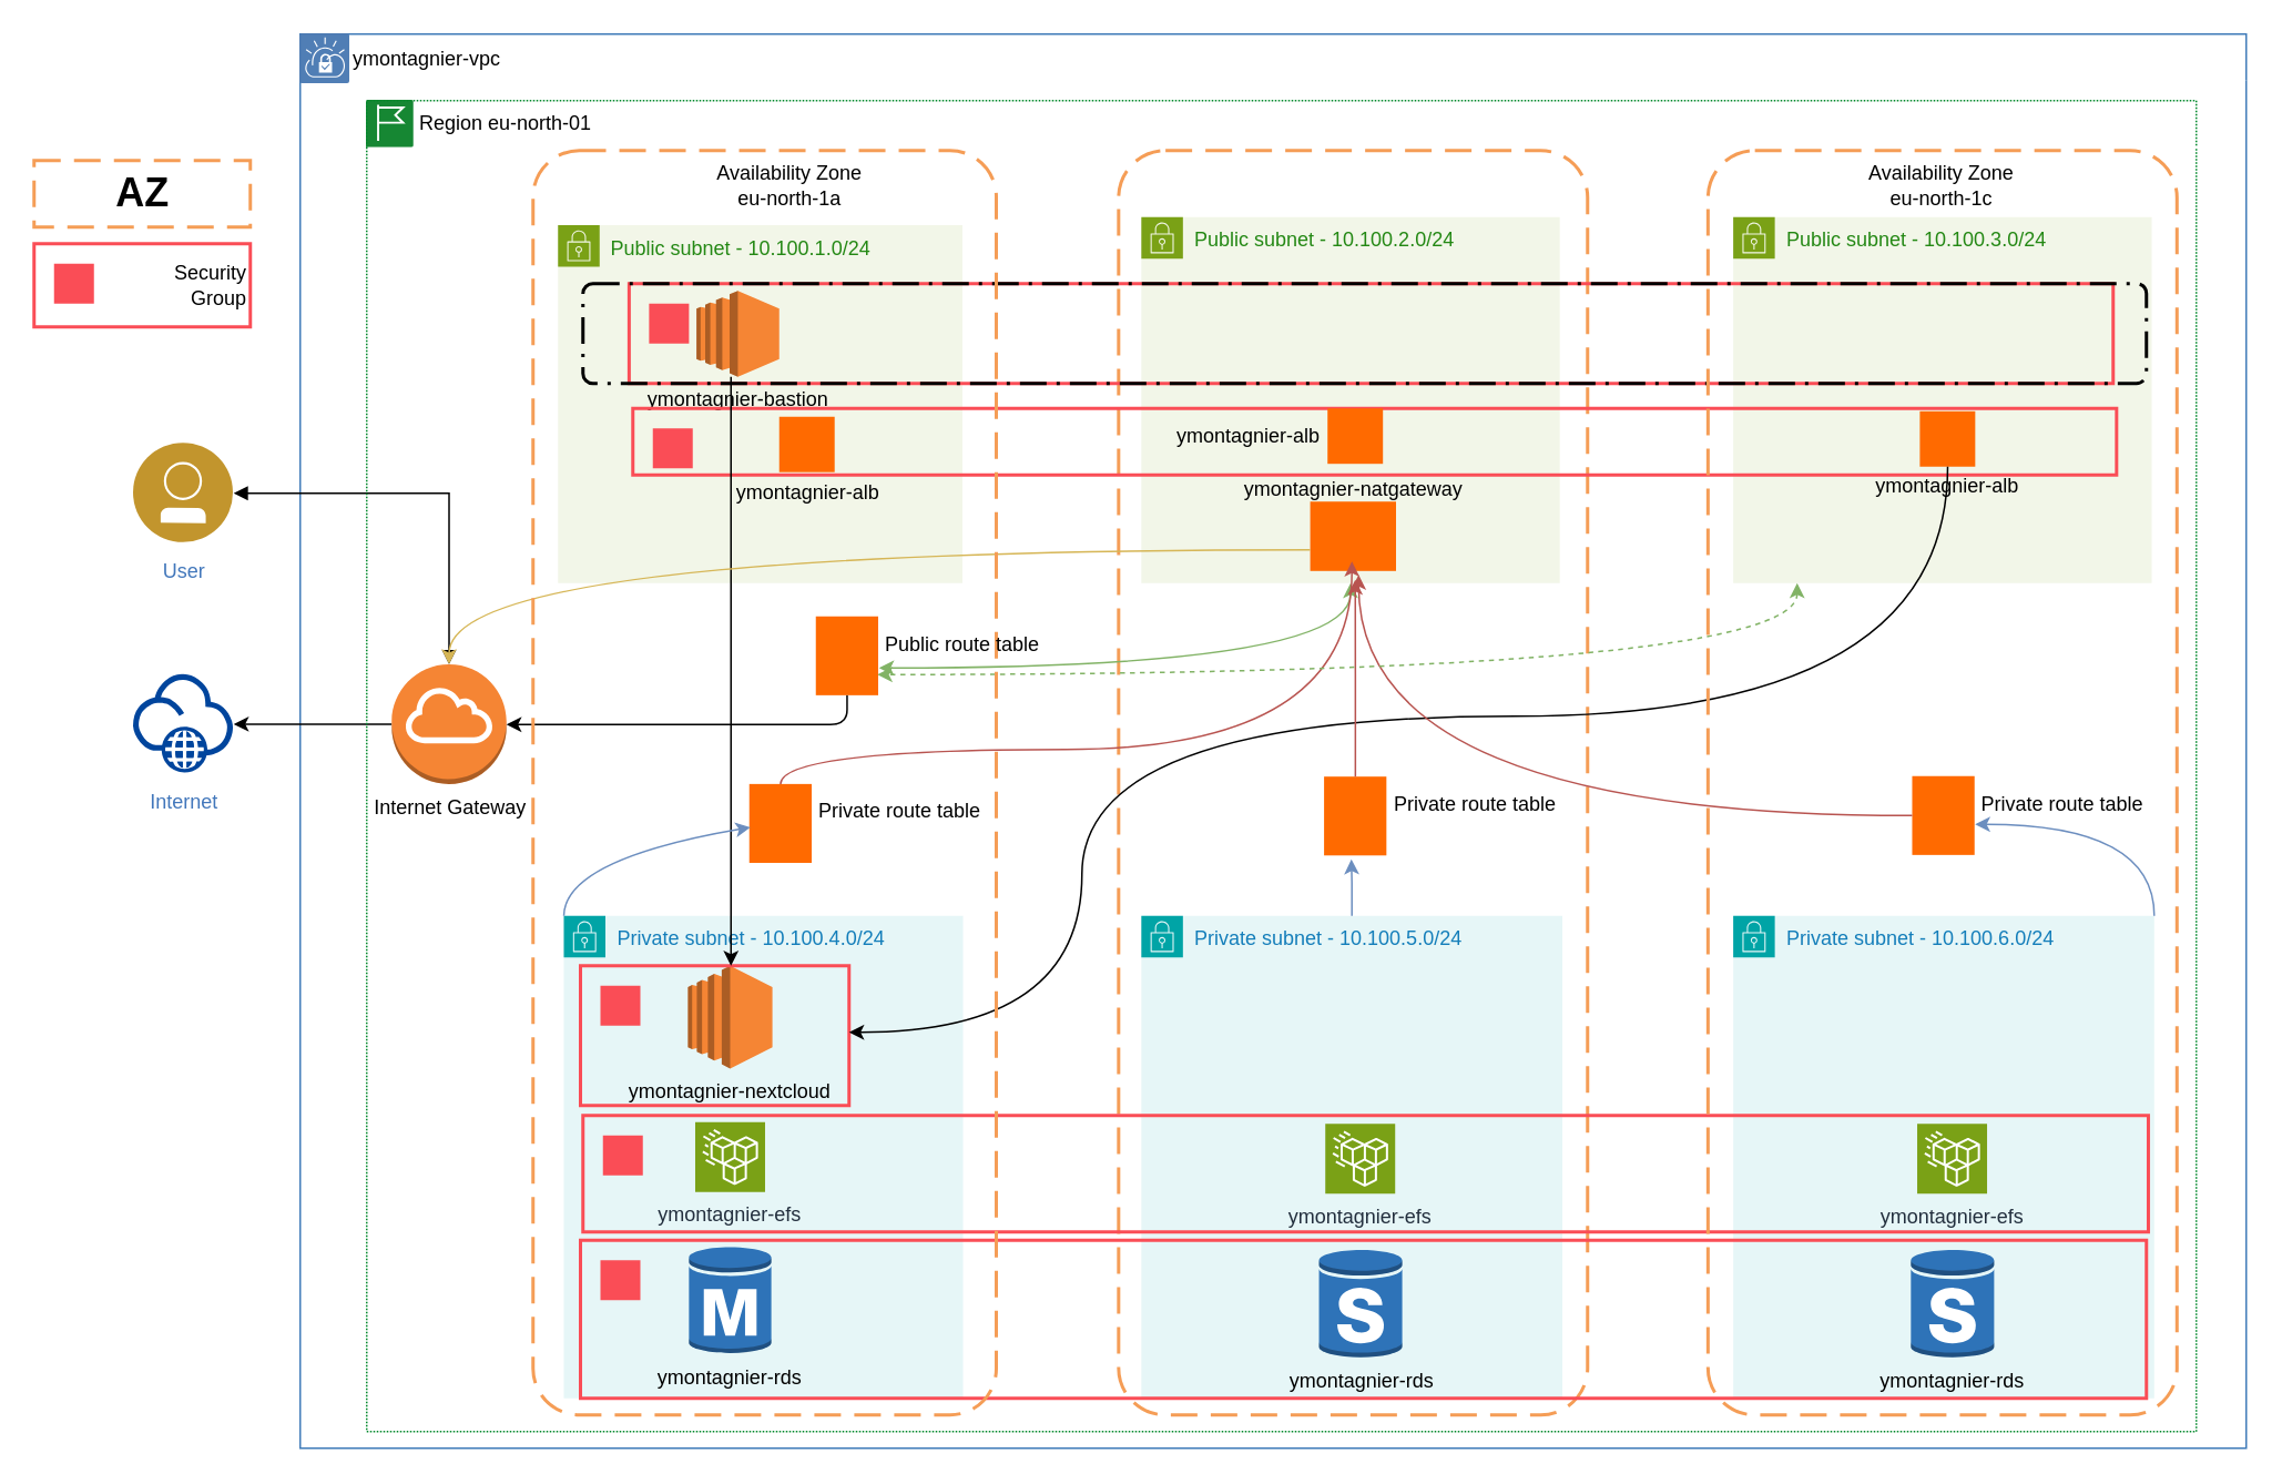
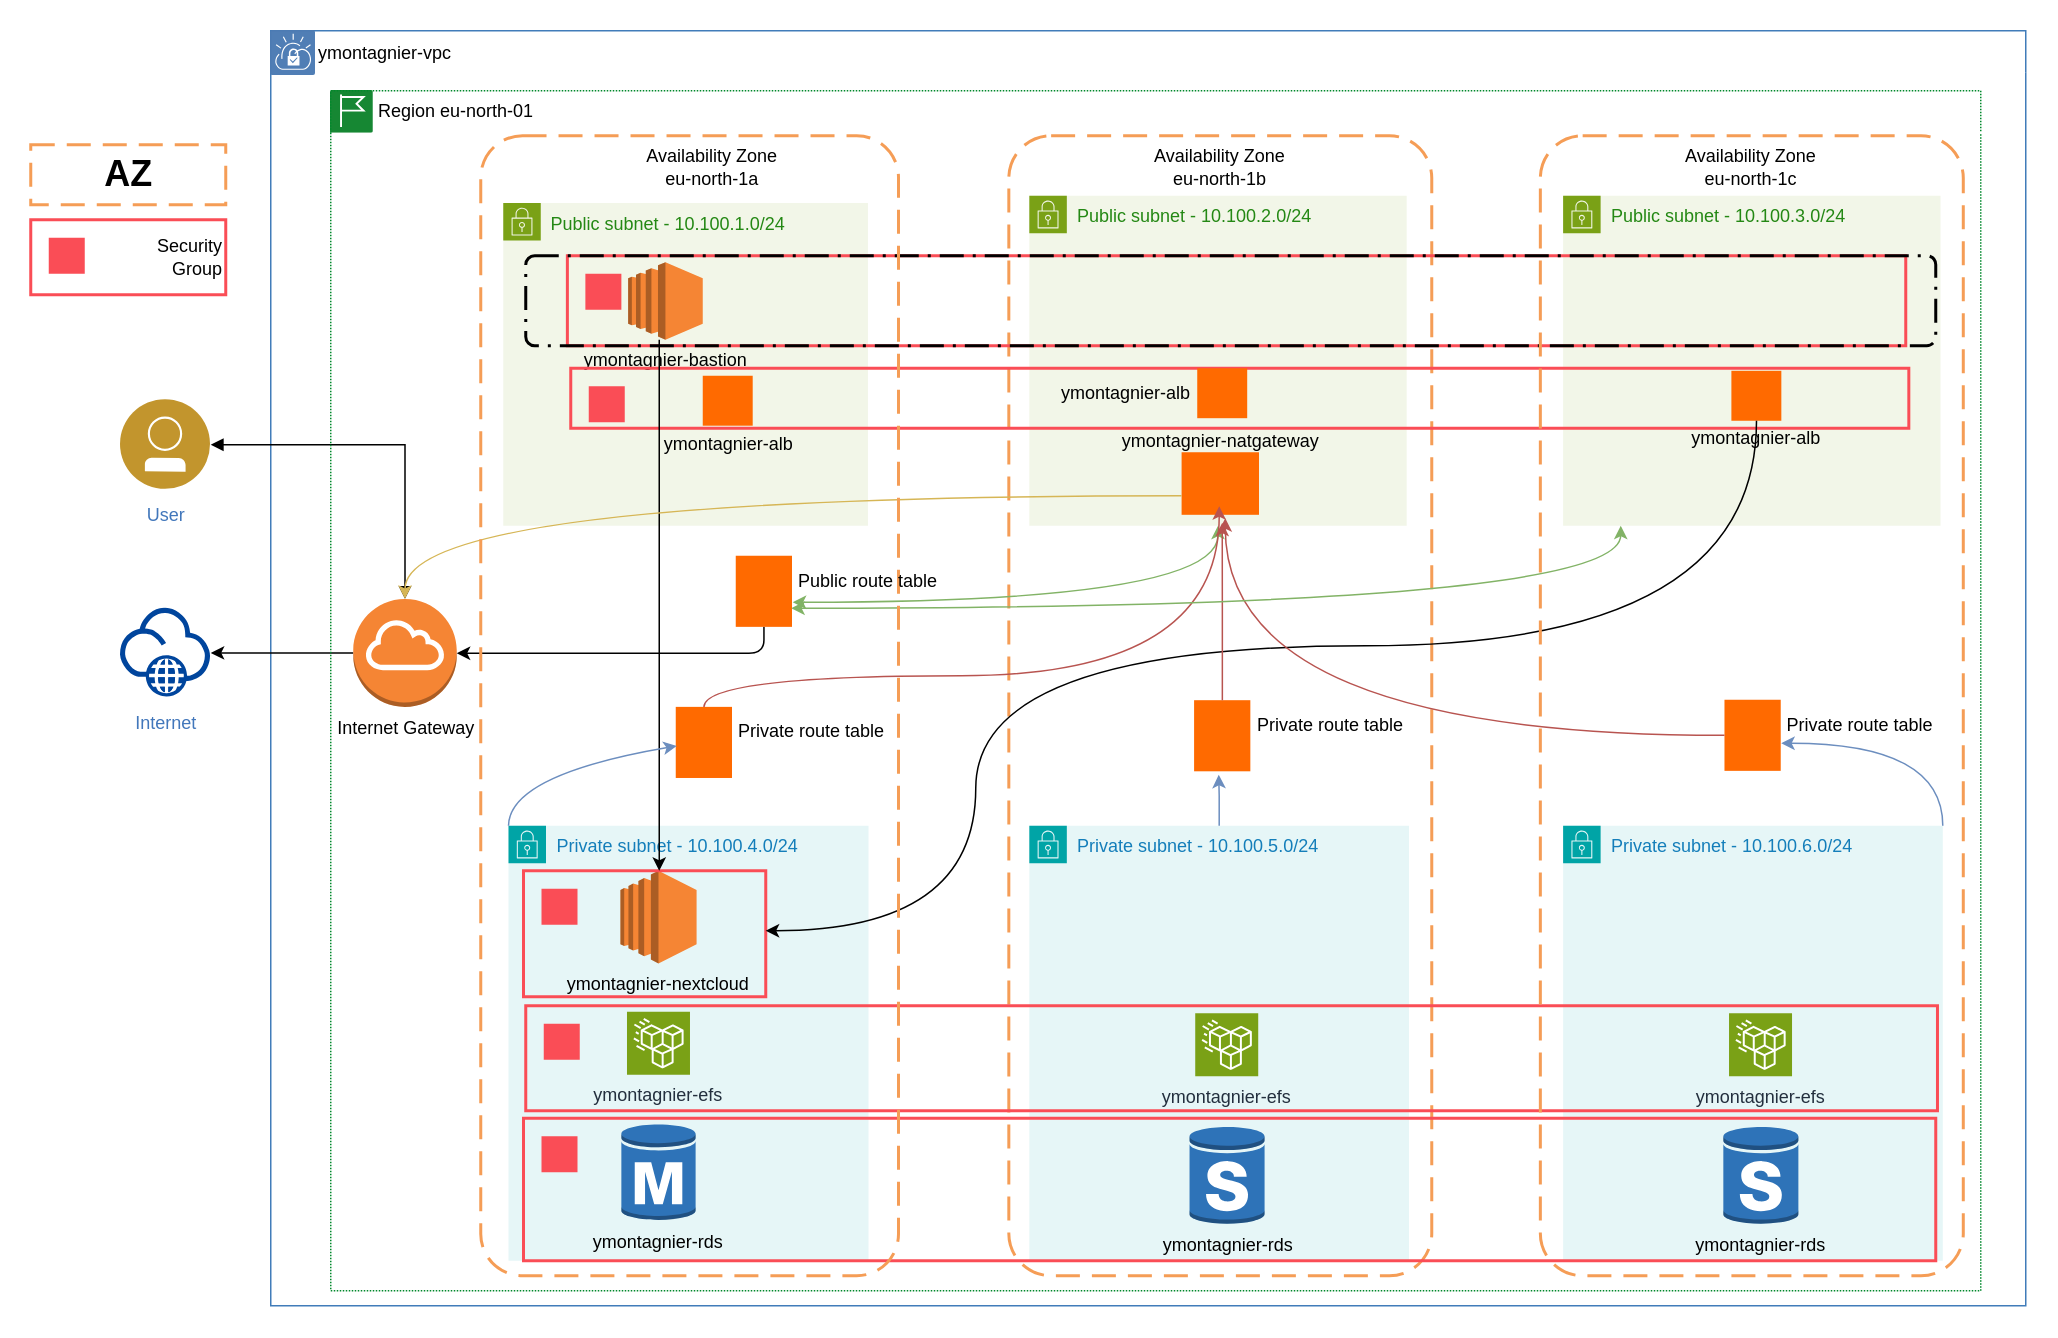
+ <mxCell id="7" value="Availability Zone&lt;br&gt;eu-north-1b" style="text;html=1;align=center;verticalAlign=middle;whiteSpace=wrap;rounded=0;" parent="5" vertex="1"><mxGeometry x="90.744" y="6" width="100.483" height="30" as="geometry" /></mxCell>
- <mxCell id="63" style="edgeStyle=orthogonalEdgeStyle;rounded=0;orthogonalLoop=1;jettySize=auto;html=1;entryX=0.987;entryY=0.738;entryDx=0;entryDy=0;entryPerimeter=0;curved=1;fillColor=#d5e8d4;strokeColor=#82b366;startArrow=classic;startFill=1;dashed=1;" parent="1" source="3" target="66" edge="1"><mxGeometry relative="1" as="geometry"><Array as="points"><mxPoint x="1080" y="405" /></Array></mxGeometry></mxCell>
+ <mxCell id="63" style="edgeStyle=orthogonalEdgeStyle;rounded=0;orthogonalLoop=1;jettySize=auto;html=1;entryX=0.987;entryY=0.738;entryDx=0;entryDy=0;entryPerimeter=0;curved=1;fillColor=#d5e8d4;strokeColor=#82b366;startArrow=classic;startFill=1;" parent="1" source="3" target="66" edge="1"><mxGeometry relative="1" as="geometry"><Array as="points"><mxPoint x="1080" y="405" /></Array></mxGeometry></mxCell>
